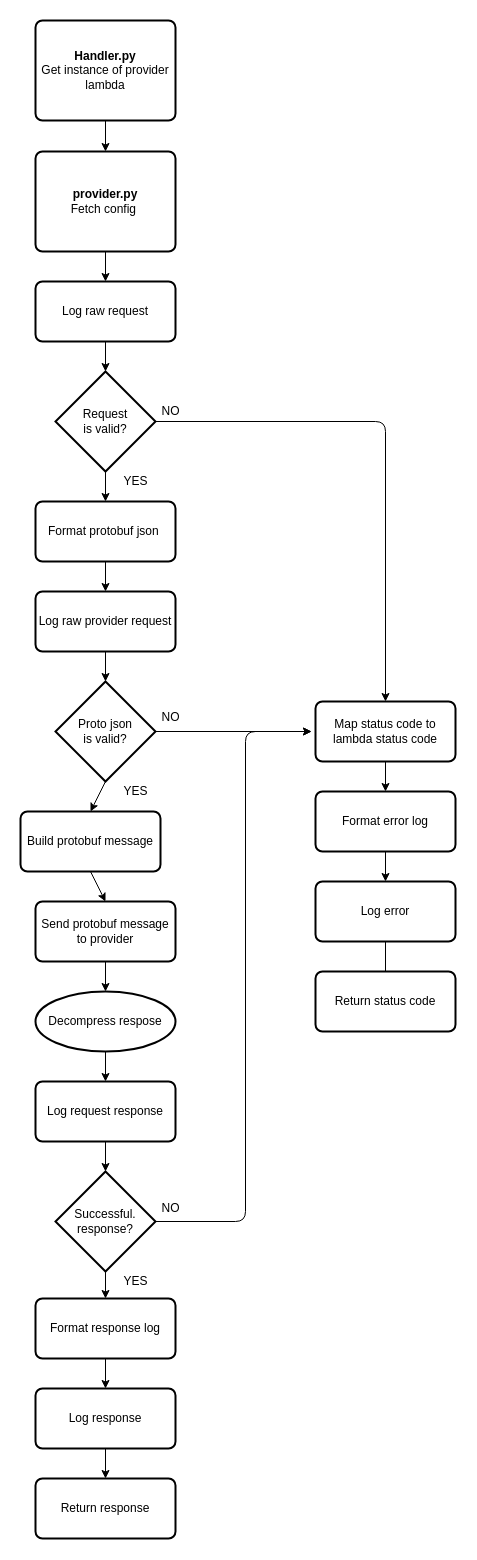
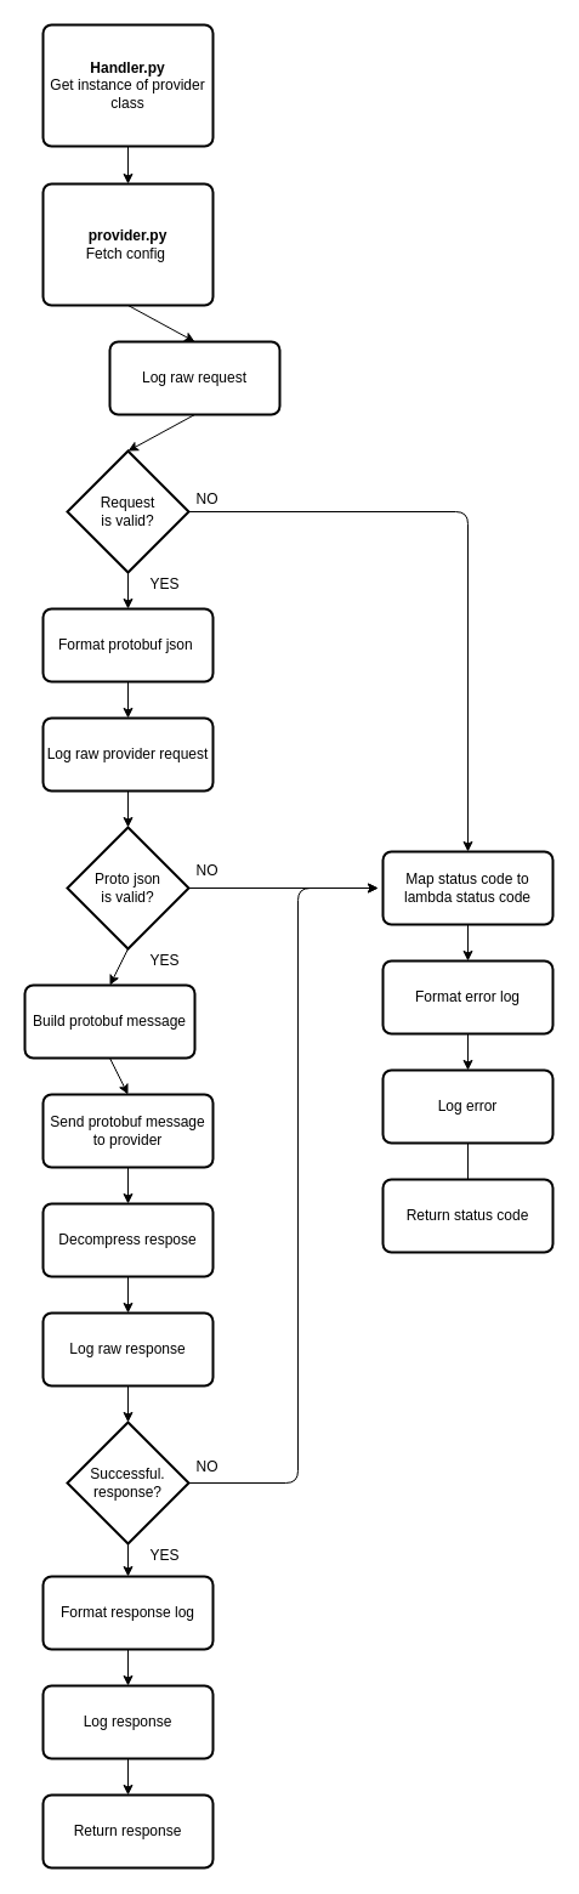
- <mxCell id="4" value="&lt;b&gt;&lt;span&gt;Handler.py&lt;/span&gt;&lt;br&gt;&lt;/b&gt;Get instance of provider lambda" style="rounded=1;whiteSpace=wrap;html=1;absoluteArcSize=1;arcSize=14;strokeWidth=2;" parent="1" vertex="1"><mxGeometry x="35" y="20" width="140" height="100" as="geometry" /></mxCell>
+ <mxCell id="4" value="&lt;b&gt;&lt;span&gt;Handler.py&lt;/span&gt;&lt;br&gt;&lt;/b&gt;Get instance of provider class" style="rounded=1;whiteSpace=wrap;html=1;absoluteArcSize=1;arcSize=14;strokeWidth=2;" parent="1" vertex="1"><mxGeometry x="35" y="20" width="140" height="100" as="geometry" /></mxCell>
- <mxCell id="6" value="Log raw request" style="rounded=1;whiteSpace=wrap;html=1;absoluteArcSize=1;arcSize=14;strokeWidth=2;" parent="1" vertex="1"><mxGeometry x="35" y="281" width="140" height="60" as="geometry" /></mxCell>
+ <mxCell id="6" value="Log raw request" style="rounded=1;whiteSpace=wrap;html=1;absoluteArcSize=1;arcSize=14;strokeWidth=2;" parent="1" vertex="1"><mxGeometry x="90" y="281" width="140" height="60" as="geometry" /></mxCell>
- <mxCell id="14" value="Decompress respose" style="ellipse;whiteSpace=wrap;html=1;absoluteArcSize=1;arcSize=14;strokeWidth=2;" parent="1" vertex="1"><mxGeometry x="35" y="991" width="140" height="60" as="geometry" /></mxCell>
+ <mxCell id="14" value="Decompress respose" style="rounded=1;whiteSpace=wrap;html=1;absoluteArcSize=1;arcSize=14;strokeWidth=2;" parent="1" vertex="1"><mxGeometry x="35" y="991" width="140" height="60" as="geometry" /></mxCell>
- <mxCell id="39" value="Log request response" style="rounded=1;whiteSpace=wrap;html=1;absoluteArcSize=1;arcSize=14;strokeWidth=2;" parent="1" vertex="1"><mxGeometry x="35" y="1081" width="140" height="60" as="geometry" /></mxCell>
+ <mxCell id="39" value="Log raw response" style="rounded=1;whiteSpace=wrap;html=1;absoluteArcSize=1;arcSize=14;strokeWidth=2;" parent="1" vertex="1"><mxGeometry x="35" y="1081" width="140" height="60" as="geometry" /></mxCell>
